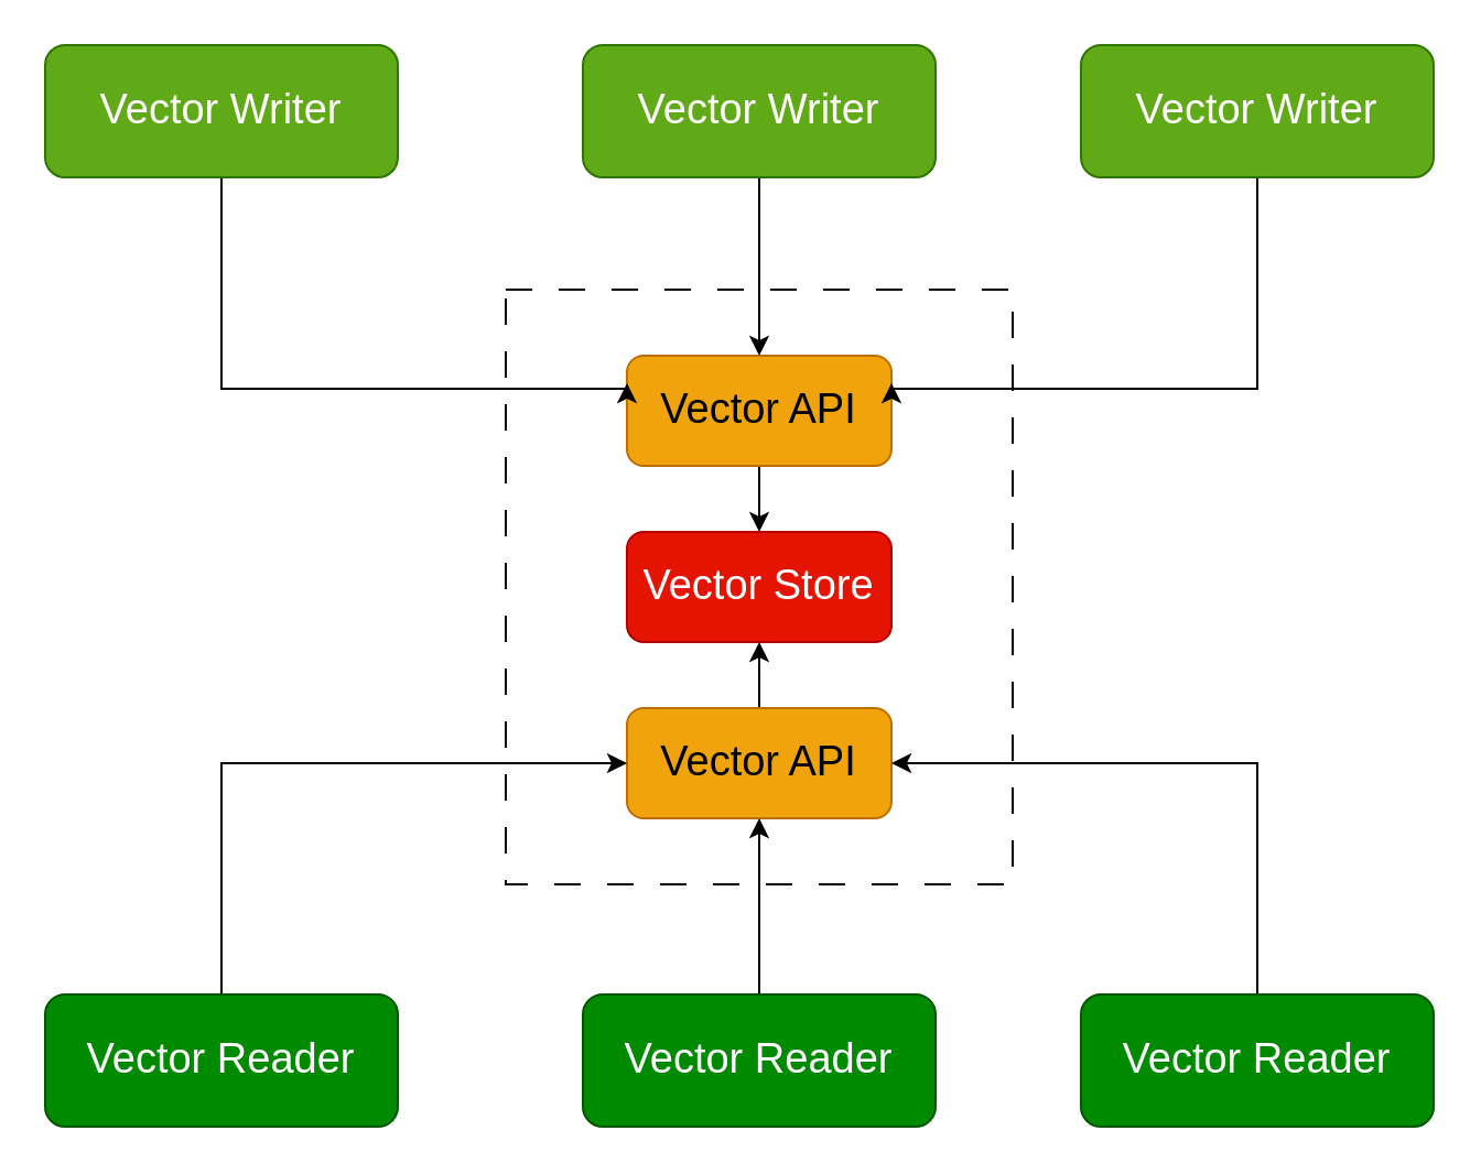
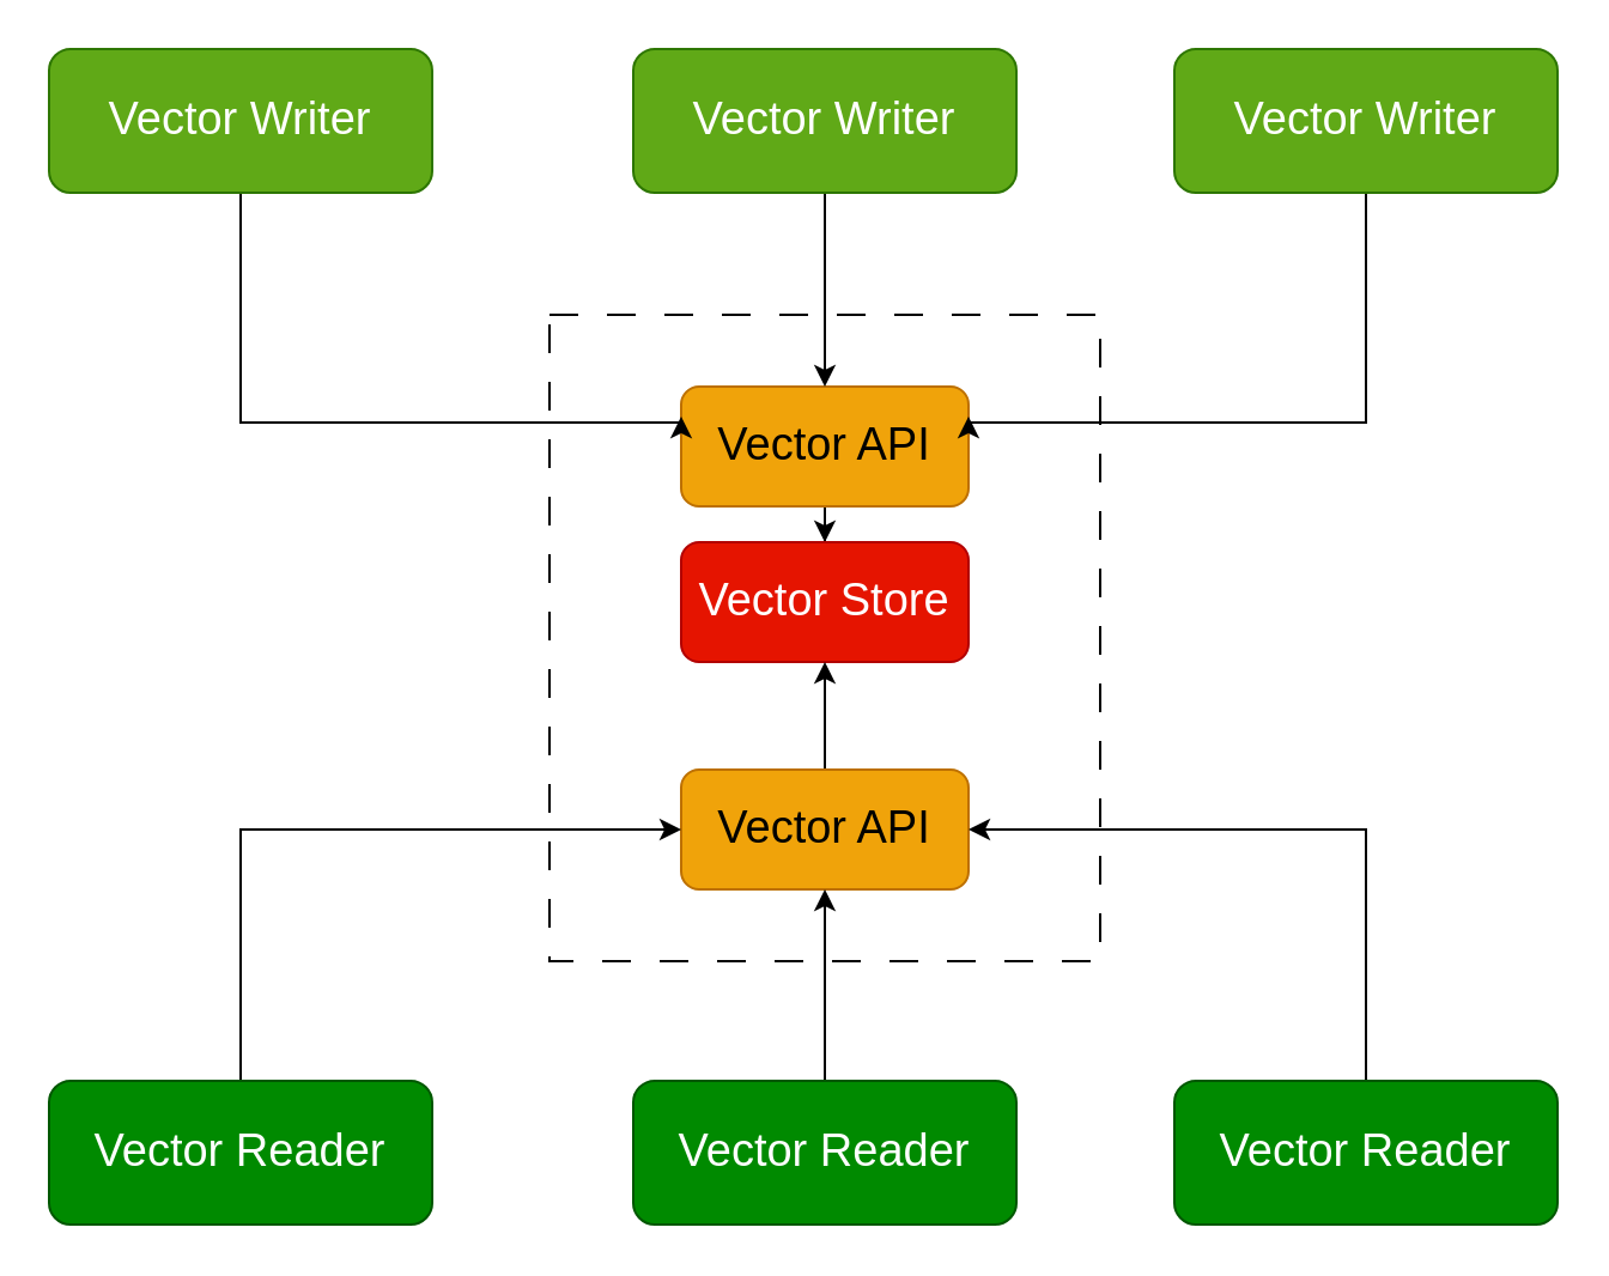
- <mxCell id="11" value="&lt;font style=&quot;font-size: 19px;&quot;&gt;Vector Store&lt;/font&gt;" style="rounded=1;whiteSpace=wrap;html=1;fillColor=#e51400;fontColor=#ffffff;strokeColor=#B20000;" parent="1" vertex="1"><mxGeometry x="284" y="241" width="120" height="50" as="geometry" /></mxCell>
+ <mxCell id="11" value="&lt;font style=&quot;font-size: 19px;&quot;&gt;Vector Store&lt;/font&gt;" style="rounded=1;whiteSpace=wrap;html=1;fillColor=#e51400;fontColor=#ffffff;strokeColor=#B20000;" parent="1" vertex="1"><mxGeometry x="284" y="226" width="120" height="50" as="geometry" /></mxCell>
